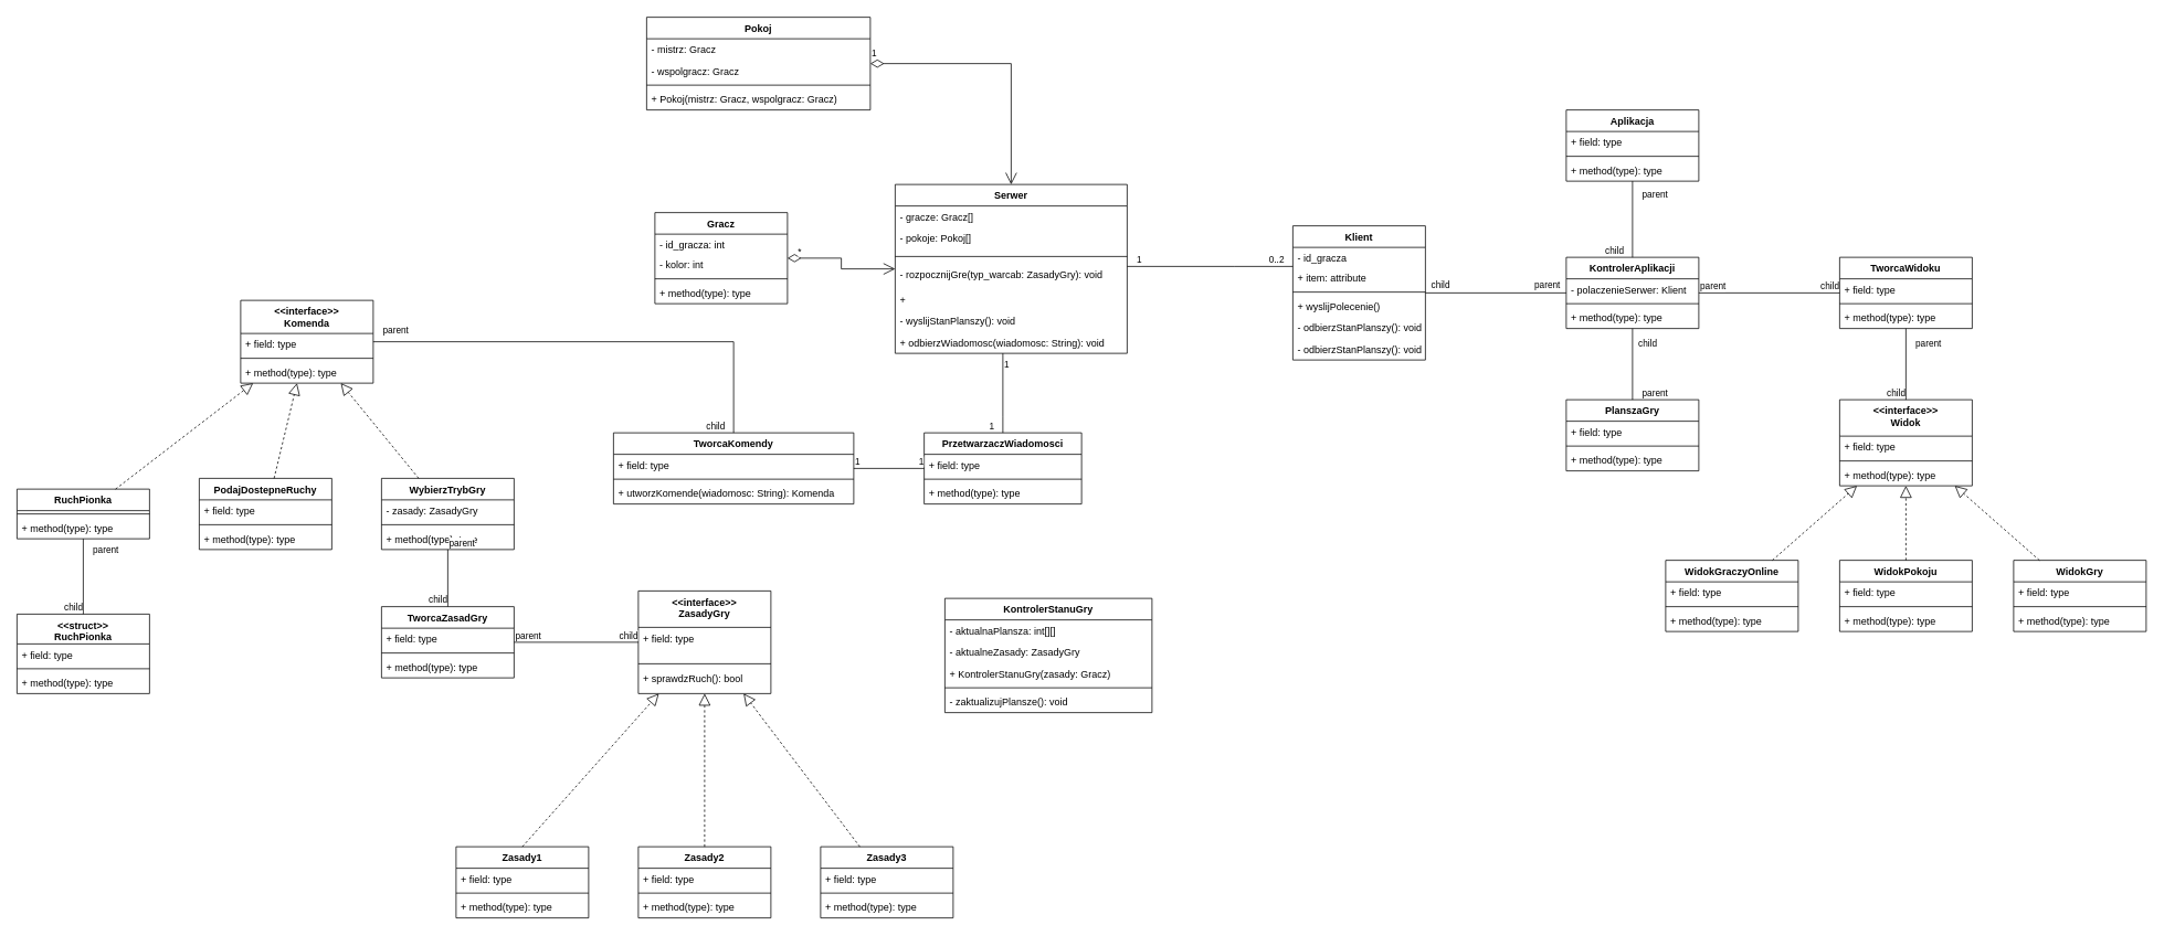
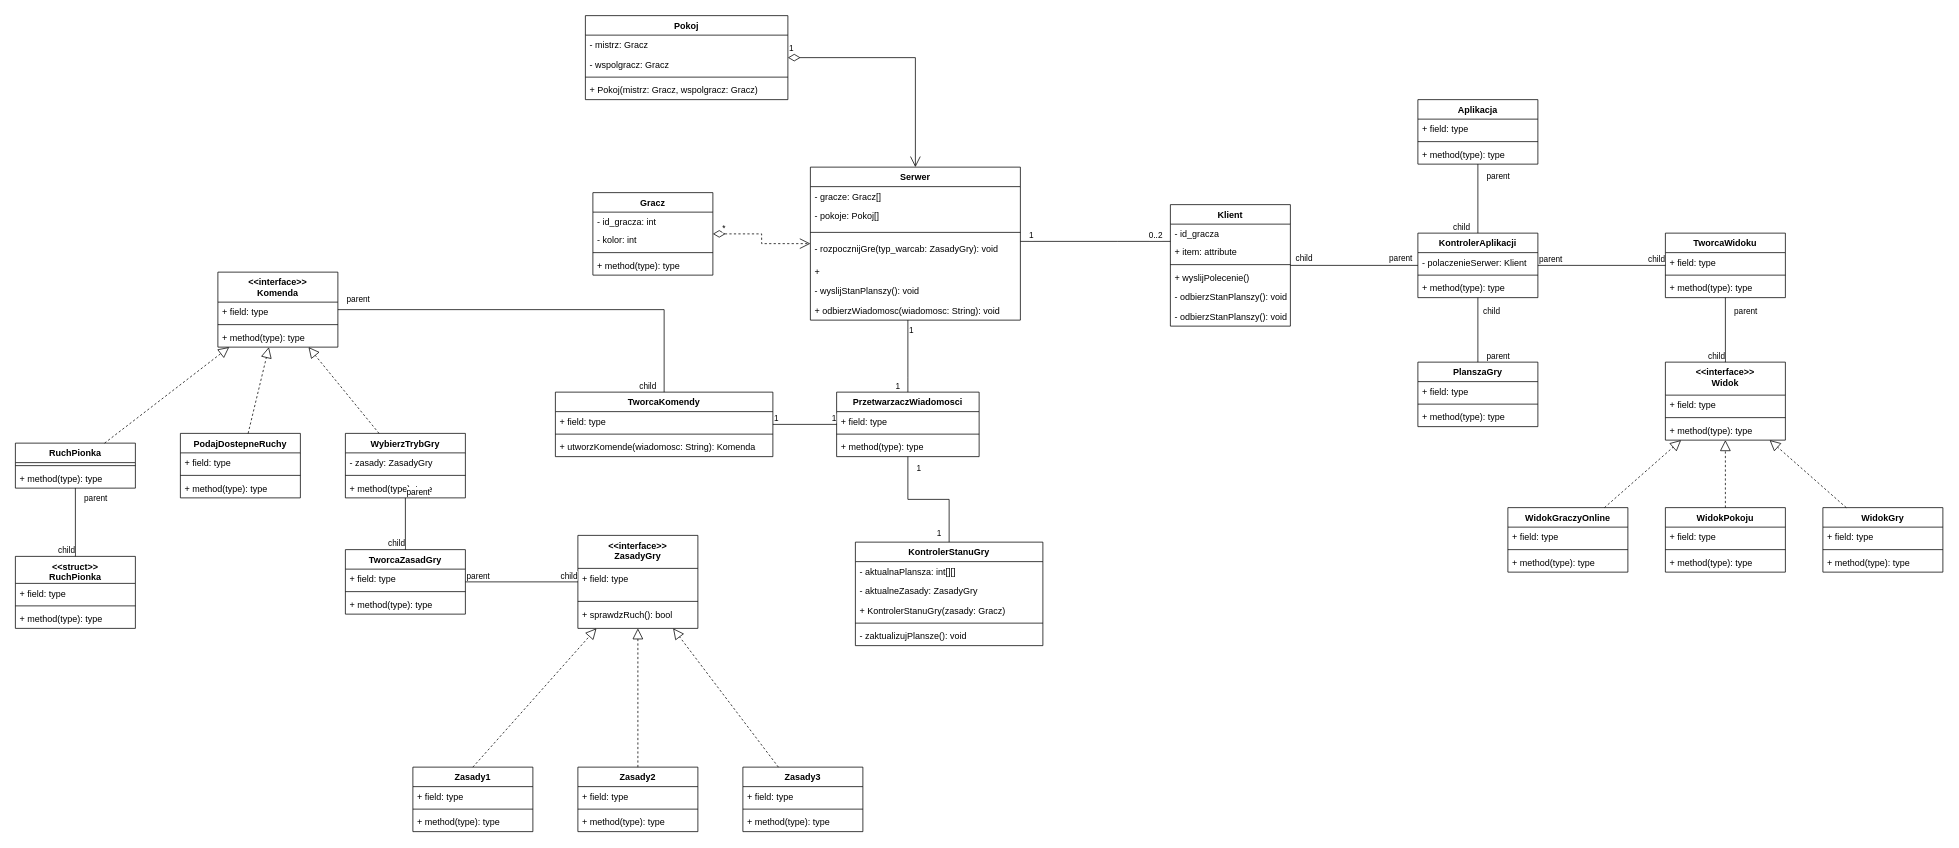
- <mxCell id="48" value="*" style="endArrow=open;html=1;endSize=12;startArrow=diamondThin;startSize=14;startFill=0;edgeStyle=orthogonalEdgeStyle;align=left;verticalAlign=bottom;rounded=0;" parent="1" source="17" target="2" edge="1"><mxGeometry x="-0.846" y="-1" relative="1" as="geometry"><mxPoint x="840" y="362" as="sourcePoint" /><mxPoint x="1000" y="362" as="targetPoint" /><mxPoint as="offset" /></mxGeometry></mxCell>
+ <mxCell id="48" value="*" style="endArrow=open;html=1;endSize=12;startArrow=diamondThin;startSize=14;startFill=0;edgeStyle=orthogonalEdgeStyle;align=left;verticalAlign=bottom;rounded=0;dashed=1;" parent="1" source="17" target="2" edge="1"><mxGeometry x="-0.846" y="-1" relative="1" as="geometry"><mxPoint x="840" y="362" as="sourcePoint" /><mxPoint x="1000" y="362" as="targetPoint" /><mxPoint as="offset" /></mxGeometry></mxCell>
+ <mxCell id="63" value="" style="endArrow=none;html=1;edgeStyle=orthogonalEdgeStyle;rounded=0;" parent="1" source="44" target="22" edge="1"><mxGeometry relative="1" as="geometry"><mxPoint x="1250" y="642" as="sourcePoint" /><mxPoint x="1410" y="642" as="targetPoint" /></mxGeometry></mxCell>
+ <mxCell id="64" value="1" style="edgeLabel;resizable=0;html=1;align=left;verticalAlign=bottom;" parent="63" connectable="0" vertex="1"><mxGeometry x="-1" relative="1" as="geometry"><mxPoint x="10" y="24" as="offset" /></mxGeometry></mxCell>
+ <mxCell id="65" value="1" style="edgeLabel;resizable=0;html=1;align=right;verticalAlign=bottom;" parent="63" connectable="0" vertex="1"><mxGeometry x="1" relative="1" as="geometry"><mxPoint x="-10" y="-4" as="offset" /></mxGeometry></mxCell>
